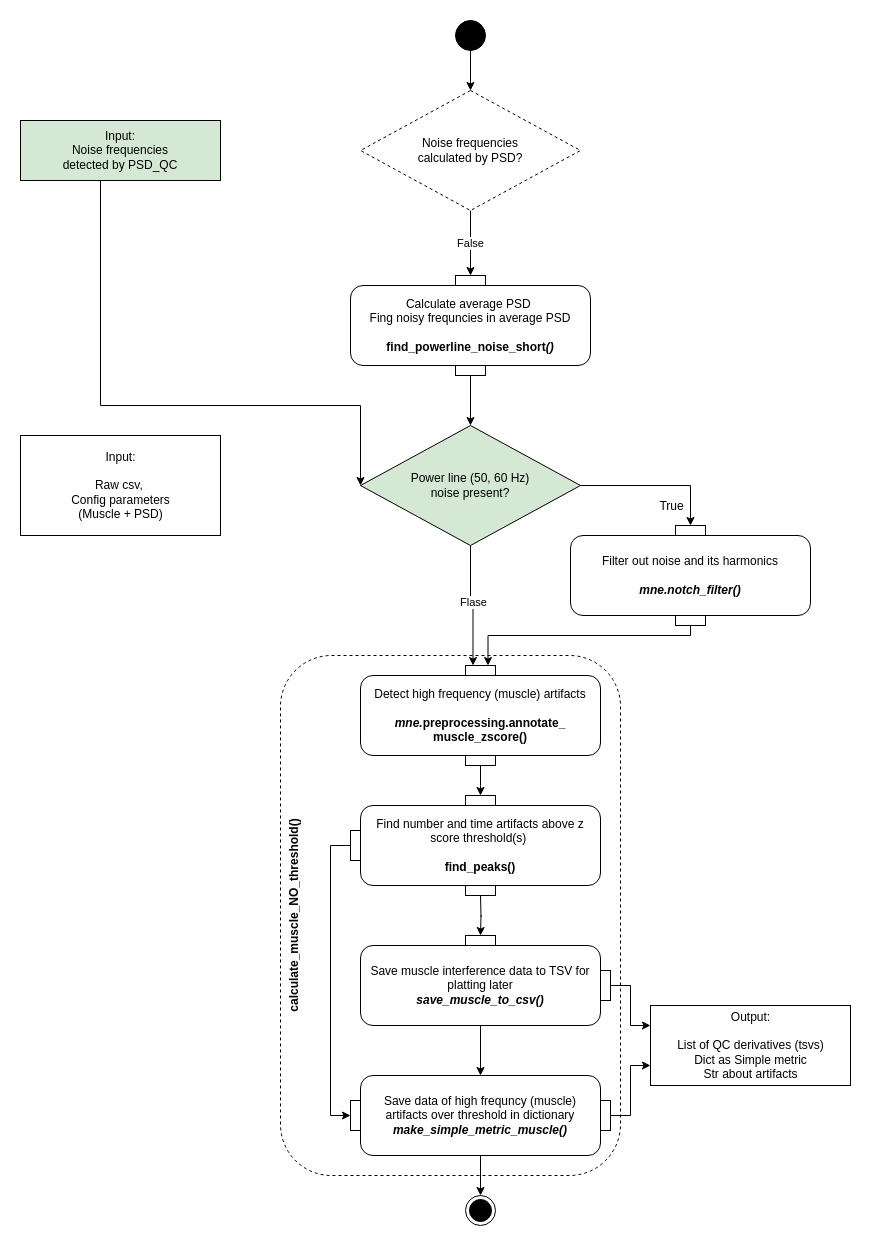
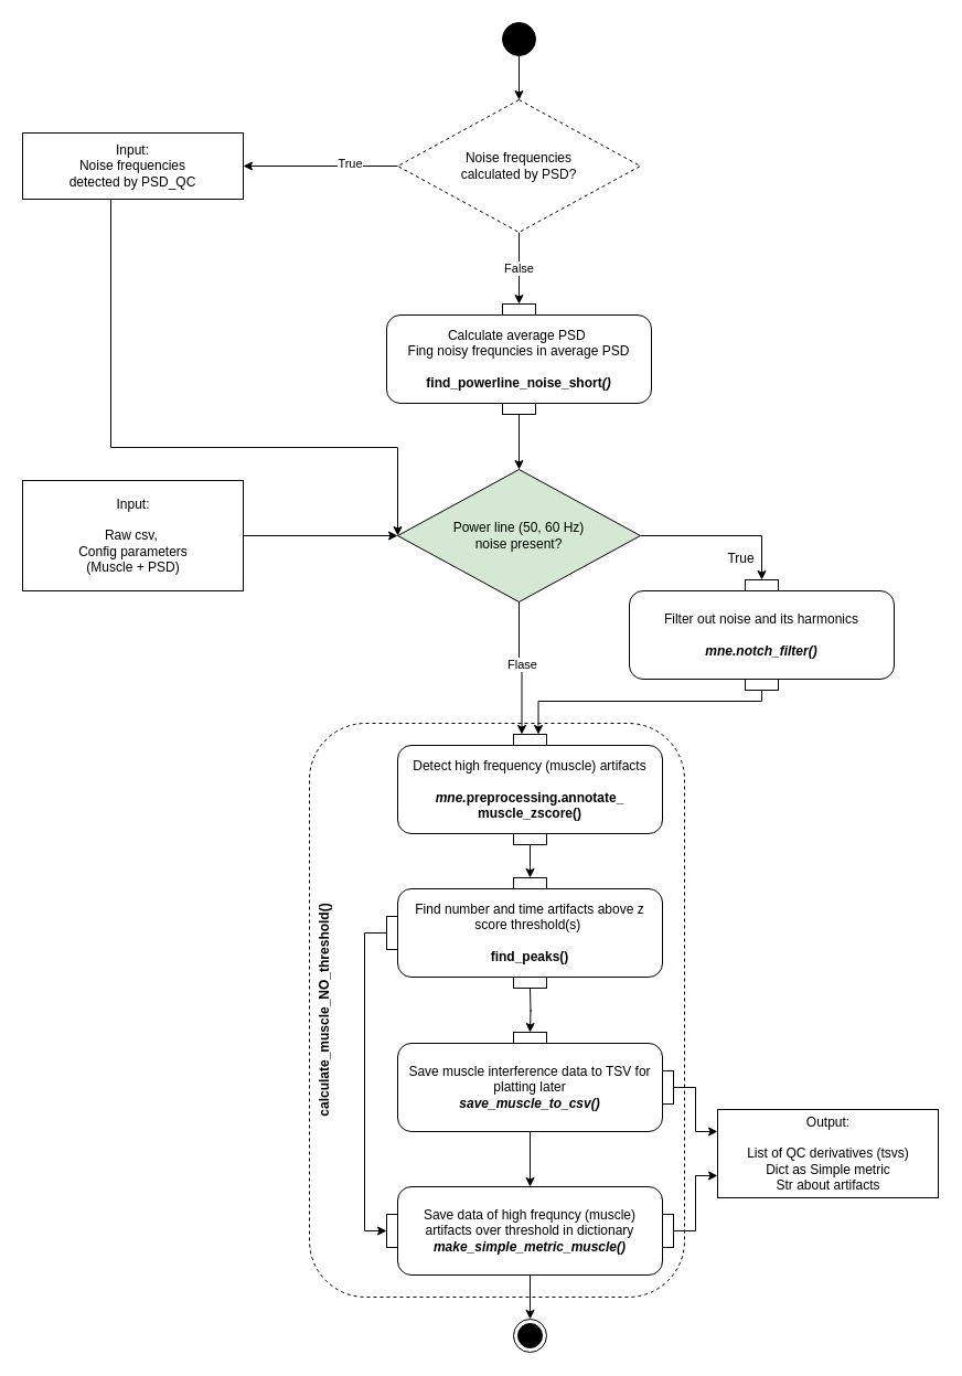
- <mxCell id="48" value="Input:&lt;br&gt;Noise frequencies&lt;br style=&quot;border-color: var(--border-color);&quot;&gt;&lt;span style=&quot;&quot;&gt;detected by PSD_QC&lt;/span&gt;" style="rounded=0;whiteSpace=wrap;html=1;fillColor=#d5e8d4;" parent="1" vertex="1"><mxGeometry x="20" y="120" width="200" height="60" as="geometry" /></mxCell>
+ <mxCell id="48" value="Input:&lt;br&gt;Noise frequencies&lt;br style=&quot;border-color: var(--border-color);&quot;&gt;&lt;span style=&quot;&quot;&gt;detected by PSD_QC&lt;/span&gt;" style="rounded=0;whiteSpace=wrap;html=1;" parent="1" vertex="1"><mxGeometry x="20" y="120" width="200" height="60" as="geometry" /></mxCell>
+ <mxCell id="43" style="edgeStyle=orthogonalEdgeStyle;rounded=0;orthogonalLoop=1;jettySize=auto;html=1;entryX=1;entryY=0.5;entryDx=0;entryDy=0;" parent="1" source="46" target="48" edge="1"><mxGeometry relative="1" as="geometry" /></mxCell>
+ <mxCell id="44" value="True" style="edgeLabel;html=1;align=center;verticalAlign=middle;resizable=0;points=[];" parent="43" vertex="1" connectable="0"><mxGeometry x="-0.375" y="-3" relative="1" as="geometry"><mxPoint as="offset" /></mxGeometry></mxCell>
+ <mxCell id="8" style="edgeStyle=orthogonalEdgeStyle;rounded=0;orthogonalLoop=1;jettySize=auto;html=1;" parent="1" source="9" target="5" edge="1"><mxGeometry relative="1" as="geometry" /></mxCell>
